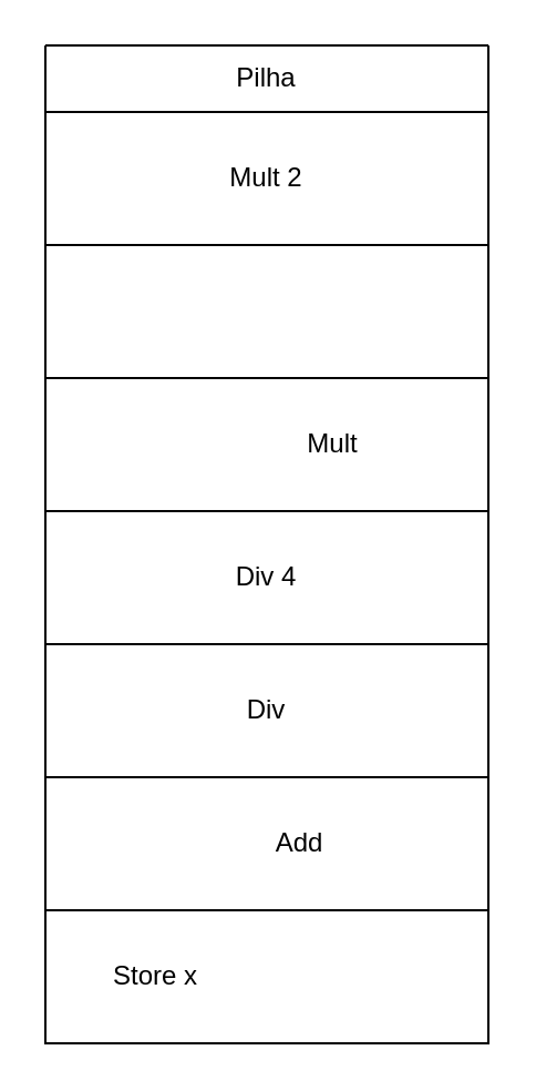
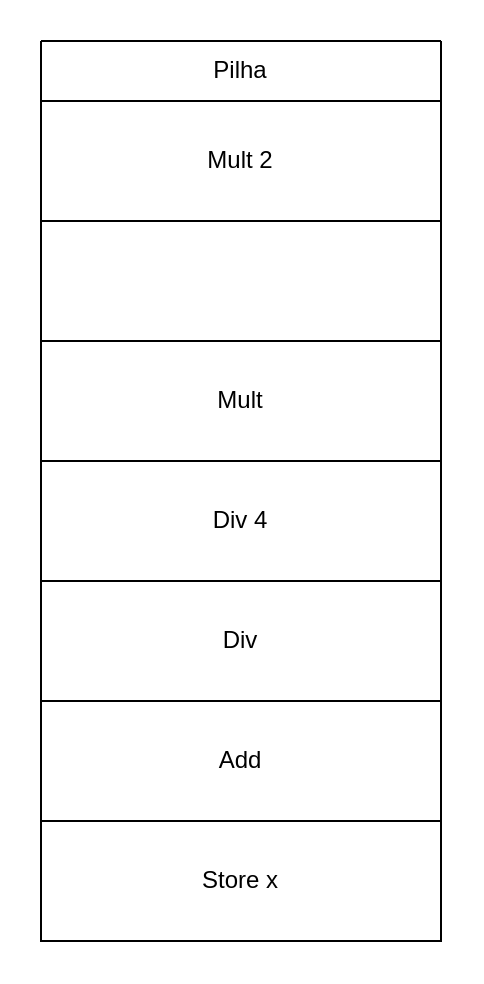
- <mxCell id="8" value="Mult" style="text;strokeColor=none;align=center;fillColor=none;html=1;verticalAlign=middle;whiteSpace=wrap;rounded=0;" vertex="1" parent="2"><mxGeometry x="100" y="165" width="60" height="30" as="geometry" /></mxCell>
+ <mxCell id="8" value="Mult" style="text;strokeColor=none;align=center;fillColor=none;html=1;verticalAlign=middle;whiteSpace=wrap;rounded=0;" vertex="1" parent="2"><mxGeometry x="70" y="165" width="60" height="30" as="geometry" /></mxCell>
- <mxCell id="14" value="Add" style="text;strokeColor=none;align=center;fillColor=none;html=1;verticalAlign=middle;whiteSpace=wrap;rounded=0;" vertex="1" parent="1"><mxGeometry x="105" y="365" width="60" height="30" as="geometry" /></mxCell>
+ <mxCell id="14" value="Add" style="text;strokeColor=none;align=center;fillColor=none;html=1;verticalAlign=middle;whiteSpace=wrap;rounded=0;" vertex="1" parent="1"><mxGeometry x="90" y="365" width="60" height="30" as="geometry" /></mxCell>
- <mxCell id="16" value="Store x" style="text;strokeColor=none;align=center;fillColor=none;html=1;verticalAlign=middle;whiteSpace=wrap;rounded=0;" vertex="1" parent="1"><mxGeometry x="40" y="425" width="60" height="30" as="geometry" /></mxCell>
+ <mxCell id="16" value="Store x" style="text;strokeColor=none;align=center;fillColor=none;html=1;verticalAlign=middle;whiteSpace=wrap;rounded=0;" vertex="1" parent="1"><mxGeometry x="90" y="425" width="60" height="30" as="geometry" /></mxCell>
